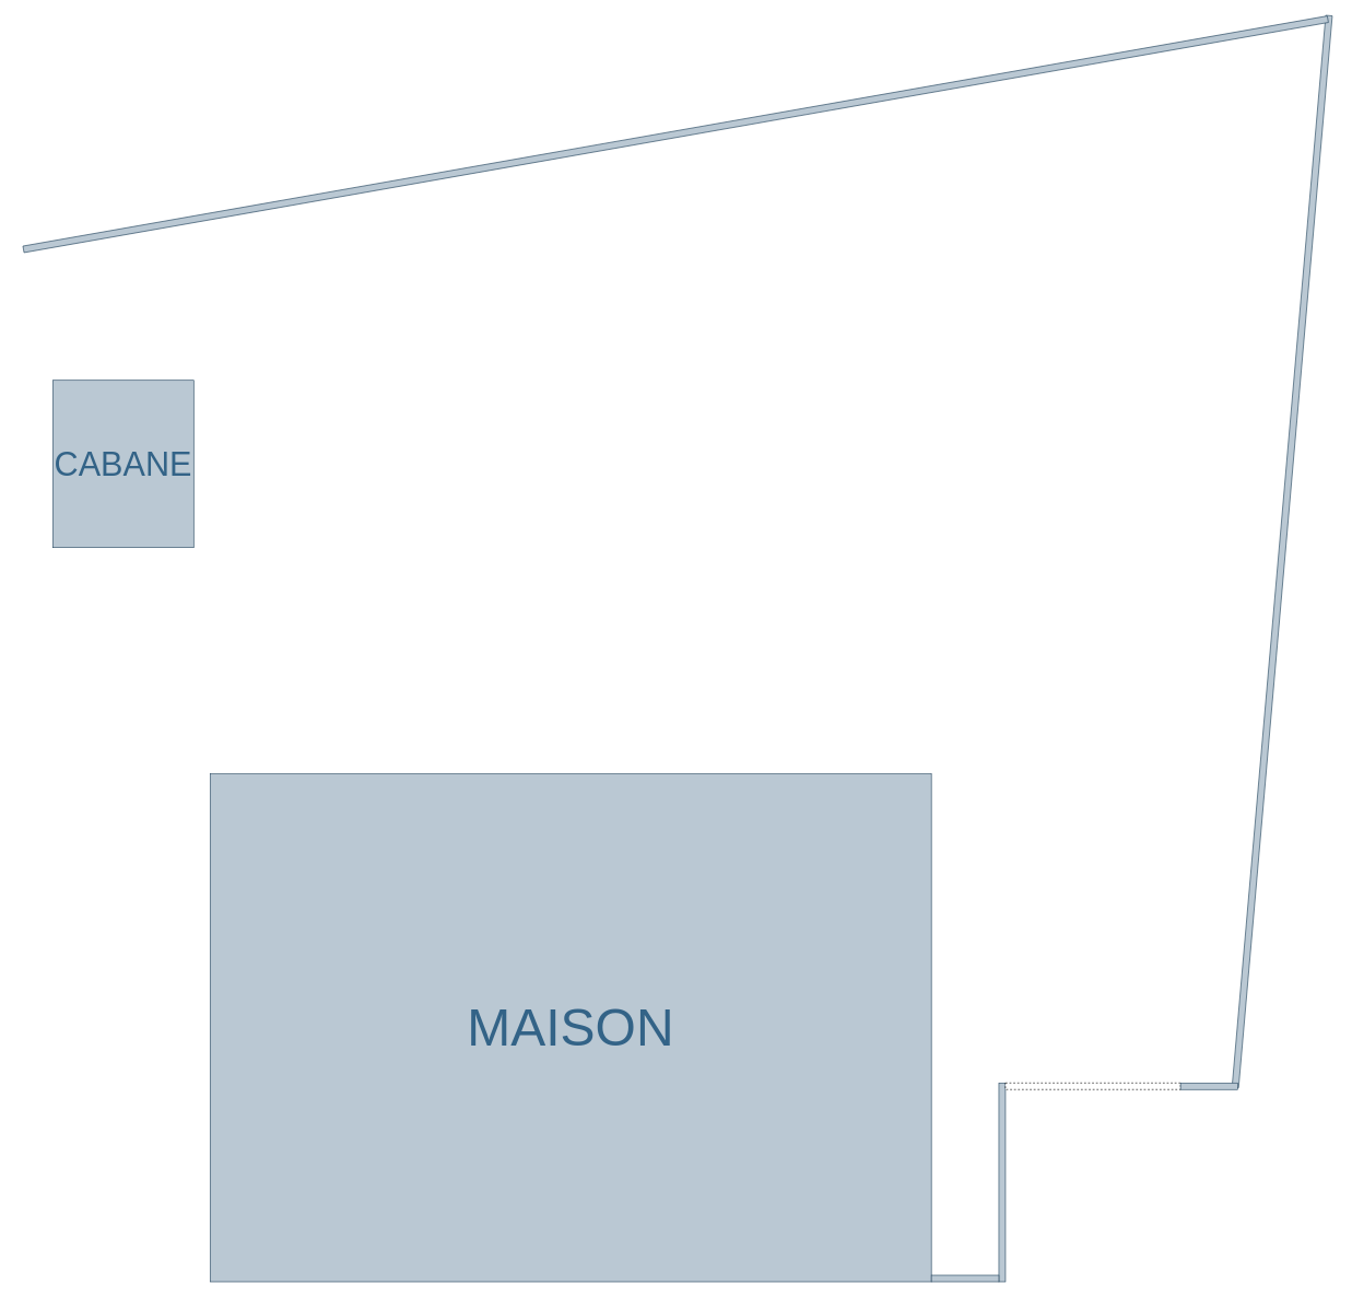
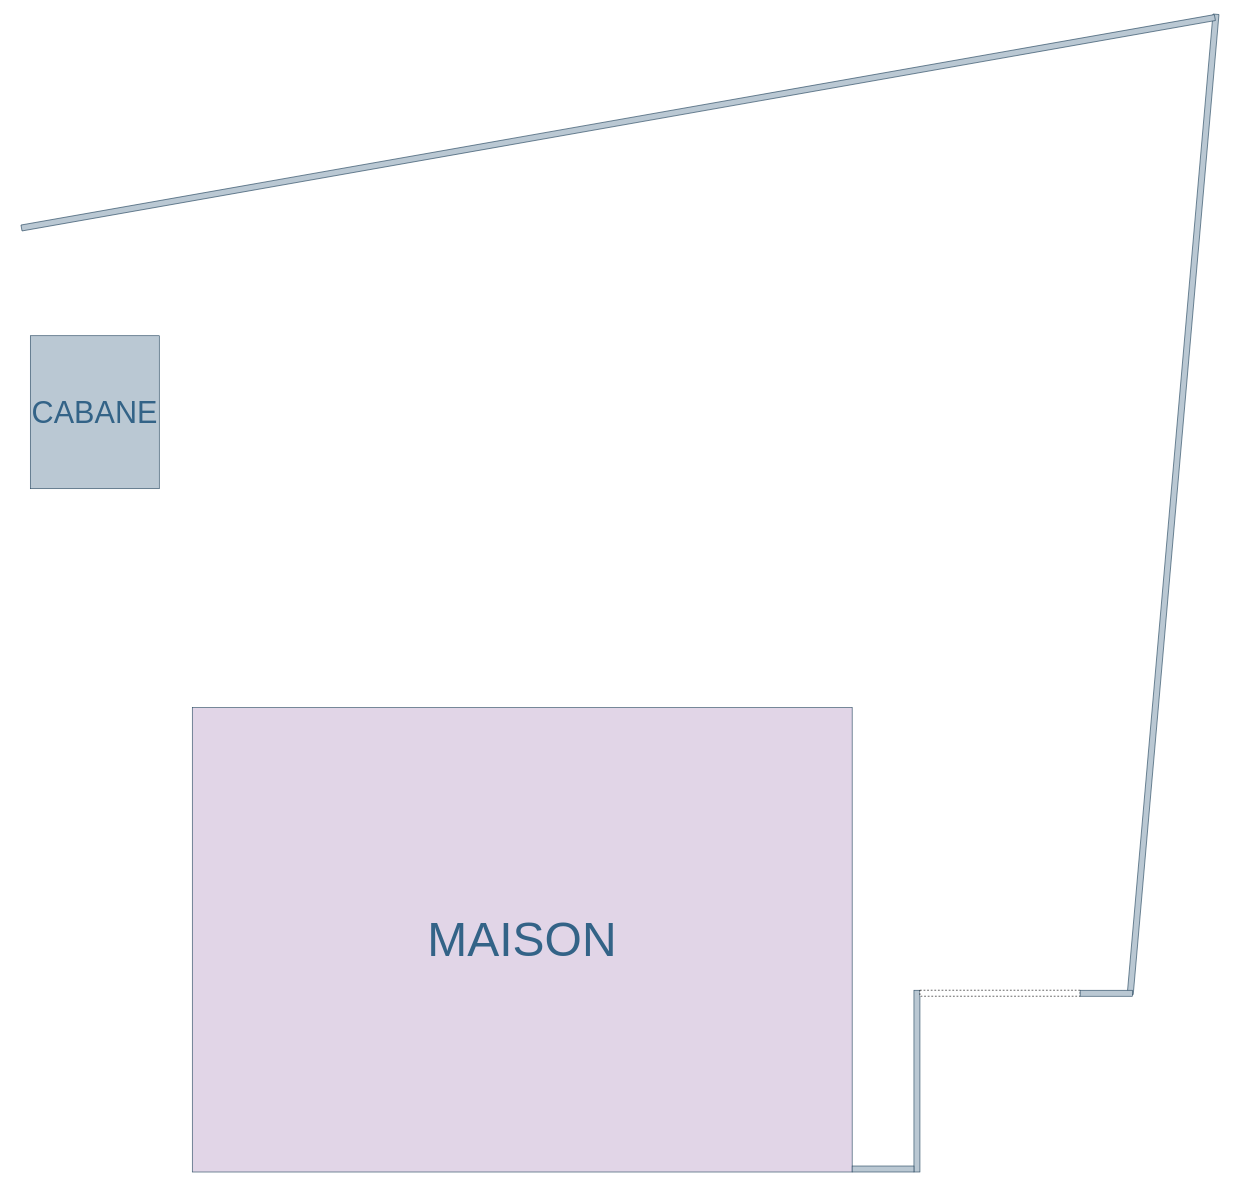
- <mxCell id="3" value="&lt;font style=&quot;font-size: 51px&quot; color=&quot;#336387&quot;&gt;CABANE&lt;/font&gt;" style="rounded=0;whiteSpace=wrap;html=1;fillColor=#bac8d3;strokeColor=#23445d;" vertex="1" parent="1"><mxGeometry x="80" y="579" width="215" height="255" as="geometry" /></mxCell>
+ <mxCell id="3" value="&lt;font style=&quot;font-size: 51px&quot; color=&quot;#336387&quot;&gt;CABANE&lt;/font&gt;" style="rounded=0;whiteSpace=wrap;html=1;fillColor=#bac8d3;strokeColor=#23445d;" vertex="1" parent="1"><mxGeometry x="50" y="559" width="215" height="255" as="geometry" /></mxCell>
- <mxCell id="2" value="&lt;font style=&quot;font-size: 80px&quot; color=&quot;#336387&quot;&gt;MAISON&lt;/font&gt;" style="rounded=0;whiteSpace=wrap;html=1;fillColor=#bac8d3;strokeColor=#23445d;" vertex="1" parent="1"><mxGeometry x="320" y="1179" width="1100" height="774" as="geometry" /></mxCell>
+ <mxCell id="2" value="&lt;font style=&quot;font-size: 80px&quot; color=&quot;#336387&quot;&gt;MAISON&lt;/font&gt;" style="rounded=0;whiteSpace=wrap;html=1;fillColor=#e1d5e7;strokeColor=#23445d;" vertex="1" parent="1"><mxGeometry x="320" y="1179" width="1100" height="774" as="geometry" /></mxCell>
